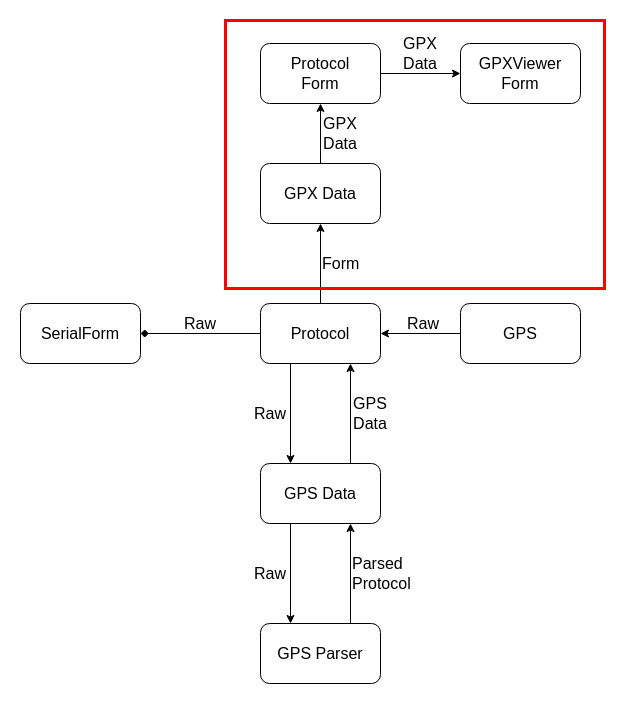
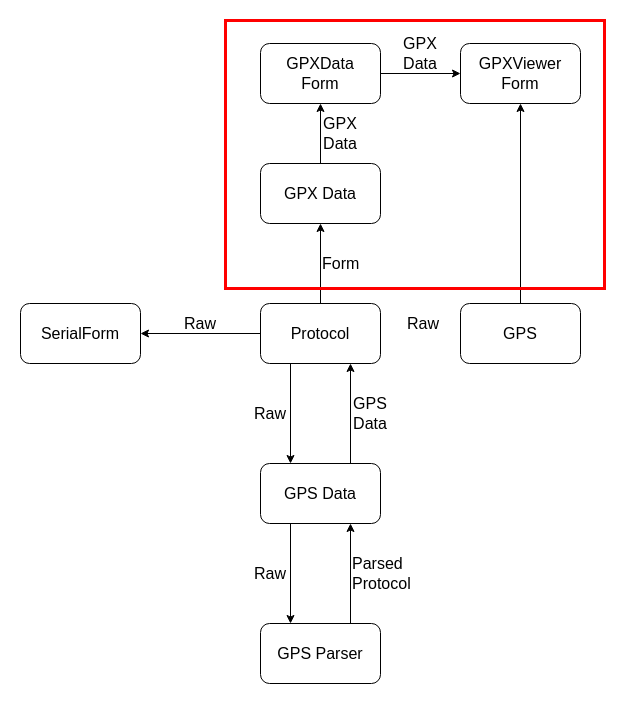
- <mxCell id="21" value="&lt;font style=&quot;font-size: 16px&quot;&gt;Protocol&lt;br&gt;Form&lt;/font&gt;" style="rounded=1;whiteSpace=wrap;html=1;" parent="1" vertex="1"><mxGeometry x="260" y="43" width="120" height="60" as="geometry" /></mxCell>
+ <mxCell id="21" value="&lt;font style=&quot;font-size: 16px&quot;&gt;GPXData&lt;br&gt;Form&lt;/font&gt;" style="rounded=1;whiteSpace=wrap;html=1;" parent="1" vertex="1"><mxGeometry x="260" y="43" width="120" height="60" as="geometry" /></mxCell>
- <mxCell id="3" style="edgeStyle=orthogonalEdgeStyle;rounded=0;orthogonalLoop=1;jettySize=auto;html=1;exitX=0;exitY=0.5;exitDx=0;exitDy=0;endArrow=diamond;" parent="1" source="5" target="6" edge="1"><mxGeometry relative="1" as="geometry" /></mxCell>
+ <mxCell id="3" style="edgeStyle=orthogonalEdgeStyle;rounded=0;orthogonalLoop=1;jettySize=auto;html=1;exitX=0;exitY=0.5;exitDx=0;exitDy=0;" parent="1" source="5" target="6" edge="1"><mxGeometry relative="1" as="geometry" /></mxCell>
- <mxCell id="23" style="edgeStyle=orthogonalEdgeStyle;rounded=0;orthogonalLoop=1;jettySize=auto;html=1;entryX=1;entryY=0.5;entryDx=0;entryDy=0;" parent="1" source="24" target="5" edge="1"><mxGeometry relative="1" as="geometry" /></mxCell>
+ <mxCell id="23" style="edgeStyle=orthogonalEdgeStyle;rounded=0;orthogonalLoop=1;jettySize=auto;html=1;" parent="1" source="24" target="26" edge="1"><mxGeometry relative="1" as="geometry" /></mxCell>
